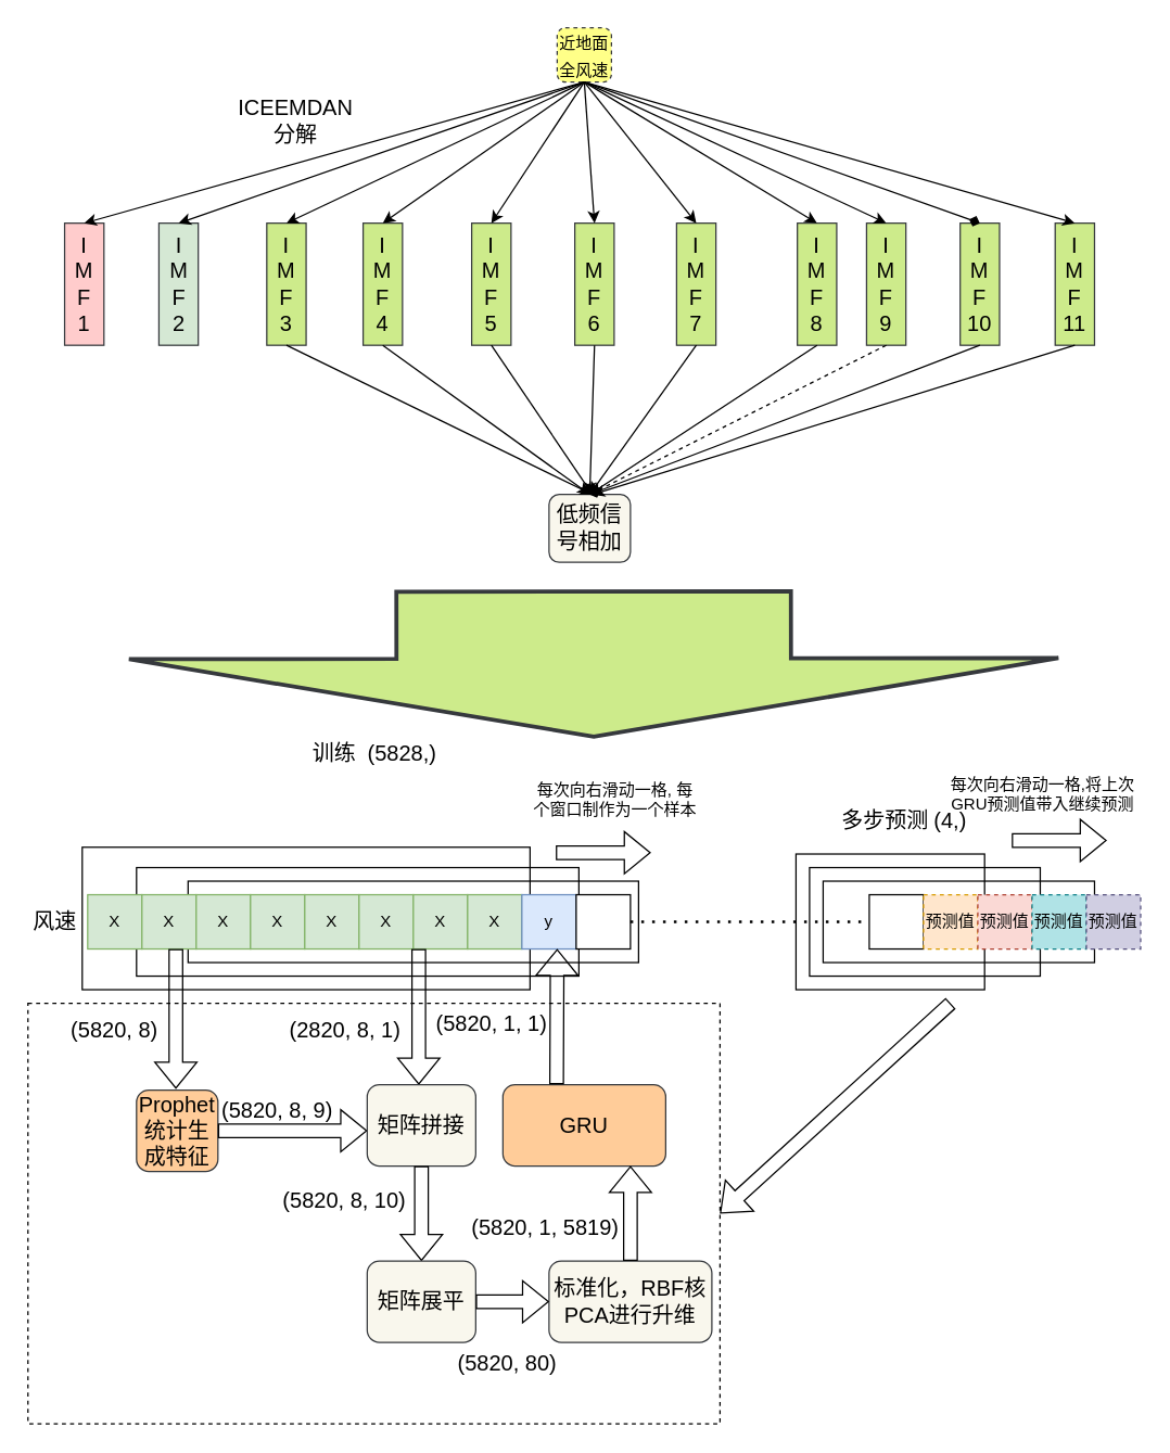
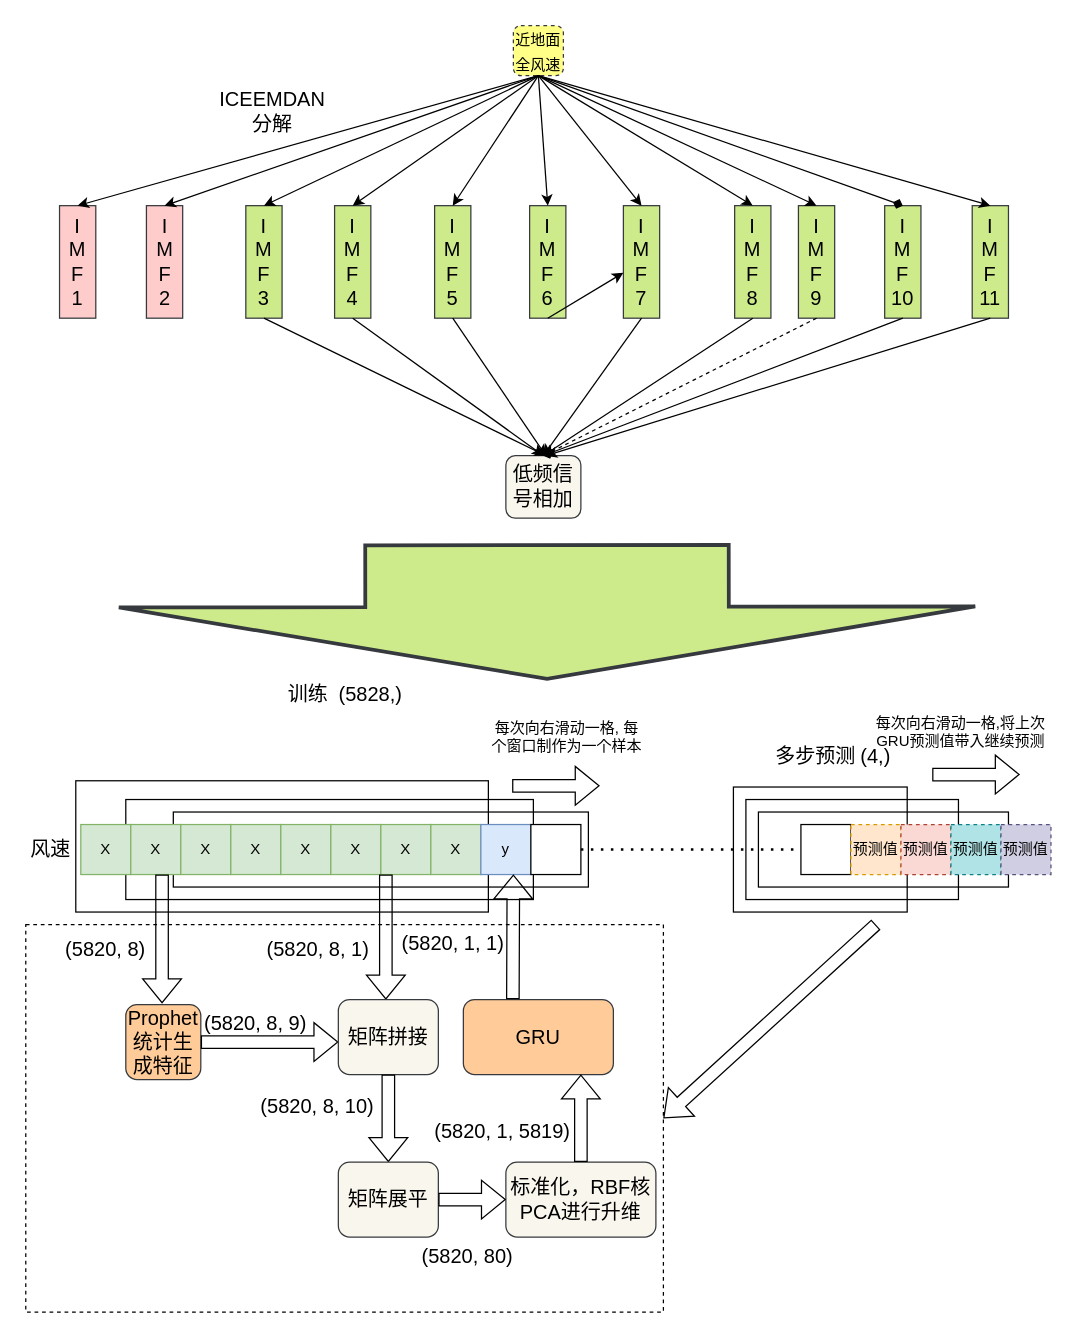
- <mxCell id="60" value="I&lt;br&gt;M&lt;br&gt;F&lt;br&gt;2" style="rounded=0;whiteSpace=wrap;html=1;fontSize=16;strokeColor=#36393d;fillColor=#d5e8d4;" parent="1" vertex="1"><mxGeometry x="116.5" y="164" width="29" height="90" as="geometry" /></mxCell>
+ <mxCell id="60" value="I&lt;br&gt;M&lt;br&gt;F&lt;br&gt;2" style="rounded=0;whiteSpace=wrap;html=1;fontSize=16;strokeColor=#36393d;fillColor=#ffcccc;" parent="1" vertex="1"><mxGeometry x="116.5" y="164" width="29" height="90" as="geometry" /></mxCell>
- <mxCell id="80" value="" style="endArrow=classic;html=1;rounded=0;exitX=0.5;exitY=1;exitDx=0;exitDy=0;entryX=0.5;entryY=0;entryDx=0;entryDy=0;" parent="1" source="64" target="57" edge="1"><mxGeometry width="50" height="50" relative="1" as="geometry"><mxPoint x="371.5" y="264" as="sourcePoint" /><mxPoint x="446" y="374" as="targetPoint" /></mxGeometry></mxCell>
+ <mxCell id="80" value="" style="endArrow=classic;html=1;rounded=0;exitX=0.5;exitY=1;exitDx=0;exitDy=0;" parent="1" source="64" target="65" edge="1"><mxGeometry width="50" height="50" relative="1" as="geometry"><mxPoint x="371.5" y="264" as="sourcePoint" /><mxPoint x="446" y="374" as="targetPoint" /></mxGeometry></mxCell>
- <mxCell id="38" value="(2820, 8, 1)" style="text;html=1;strokeColor=none;fillColor=none;align=center;verticalAlign=middle;whiteSpace=wrap;rounded=0;fontSize=16;" parent="1" vertex="1"><mxGeometry x="208.5" y="744" width="90" height="30" as="geometry" /></mxCell>
+ <mxCell id="38" value="(5820, 8, 1)" style="text;html=1;strokeColor=none;fillColor=none;align=center;verticalAlign=middle;whiteSpace=wrap;rounded=0;fontSize=16;" parent="1" vertex="1"><mxGeometry x="208.5" y="744" width="90" height="30" as="geometry" /></mxCell>
